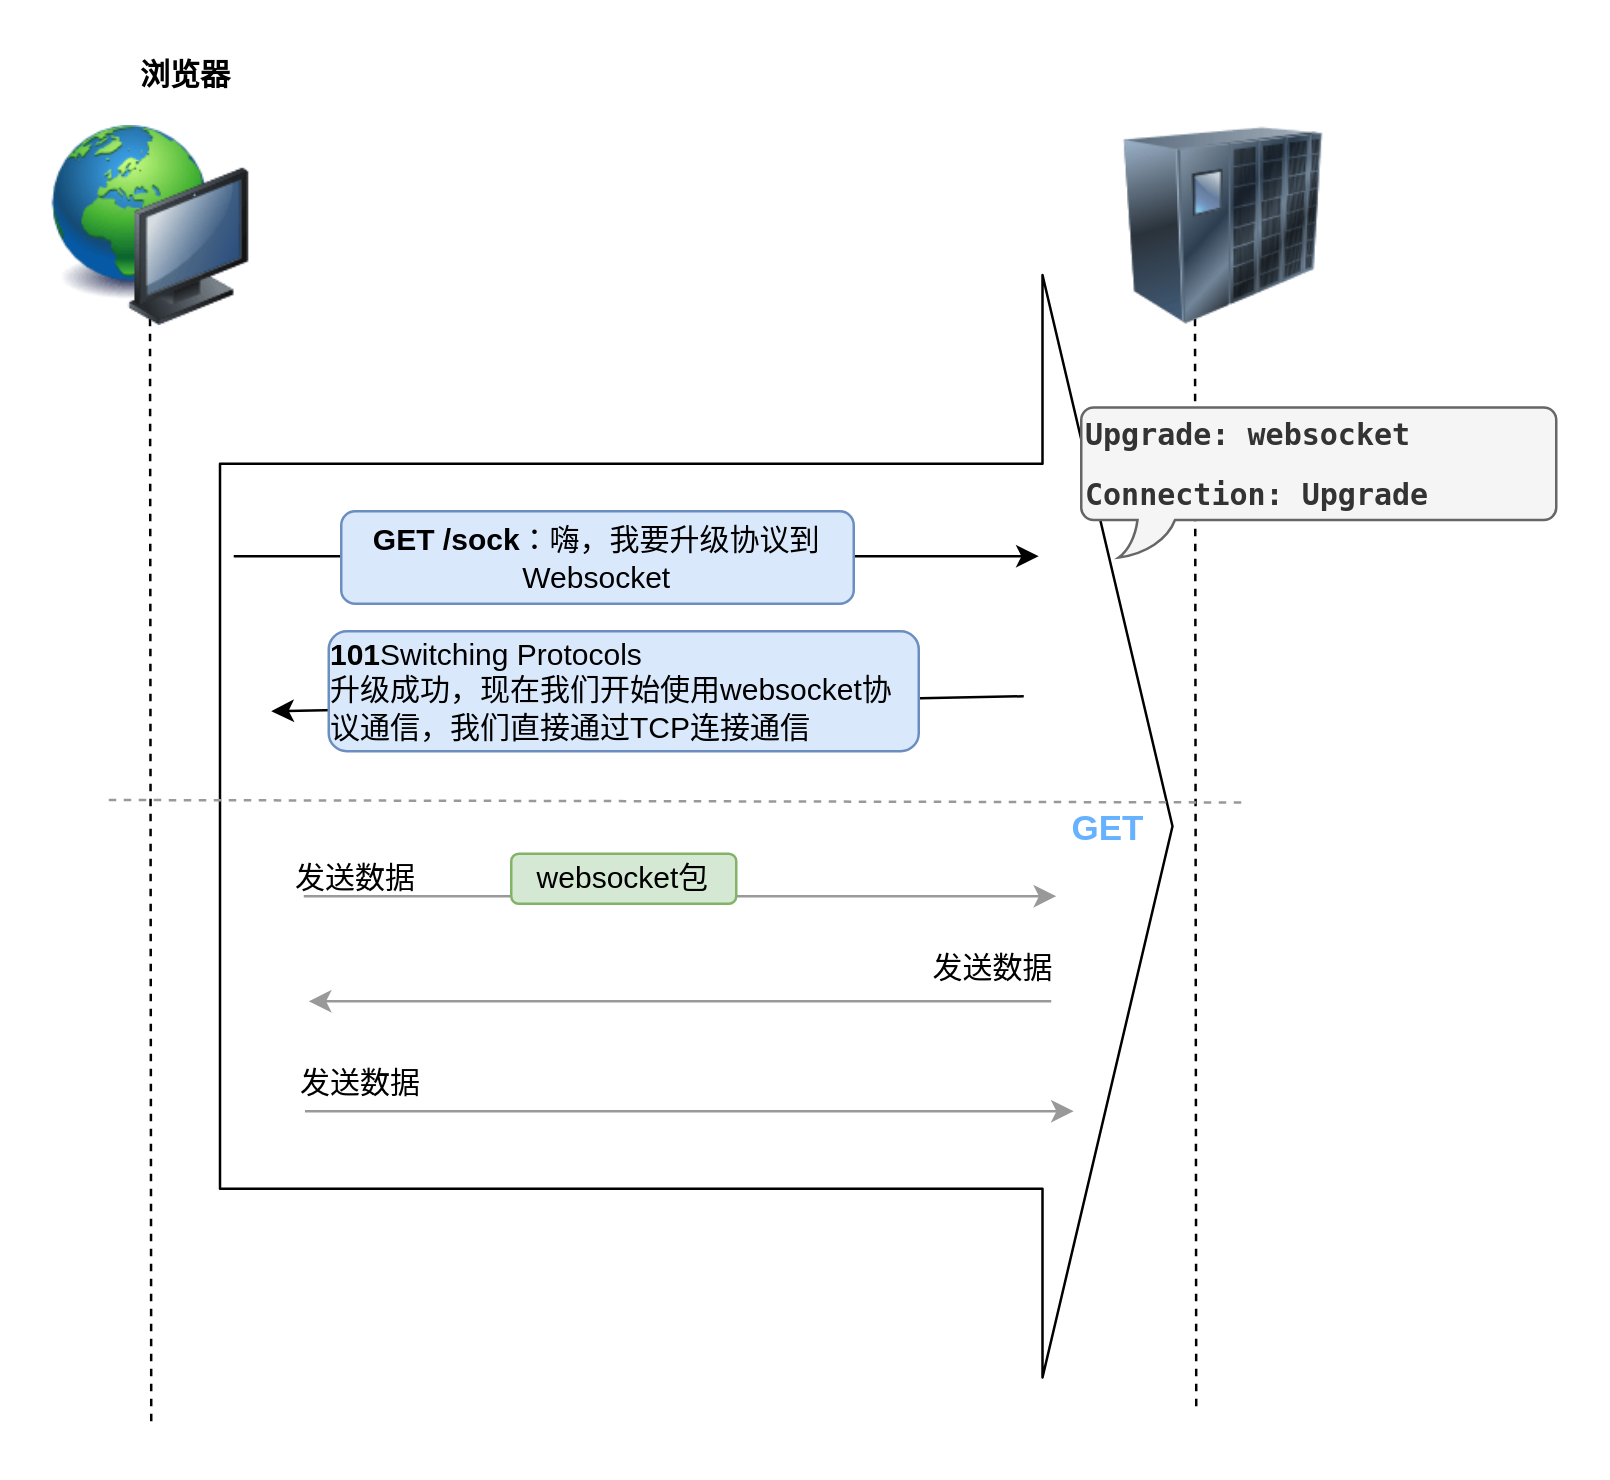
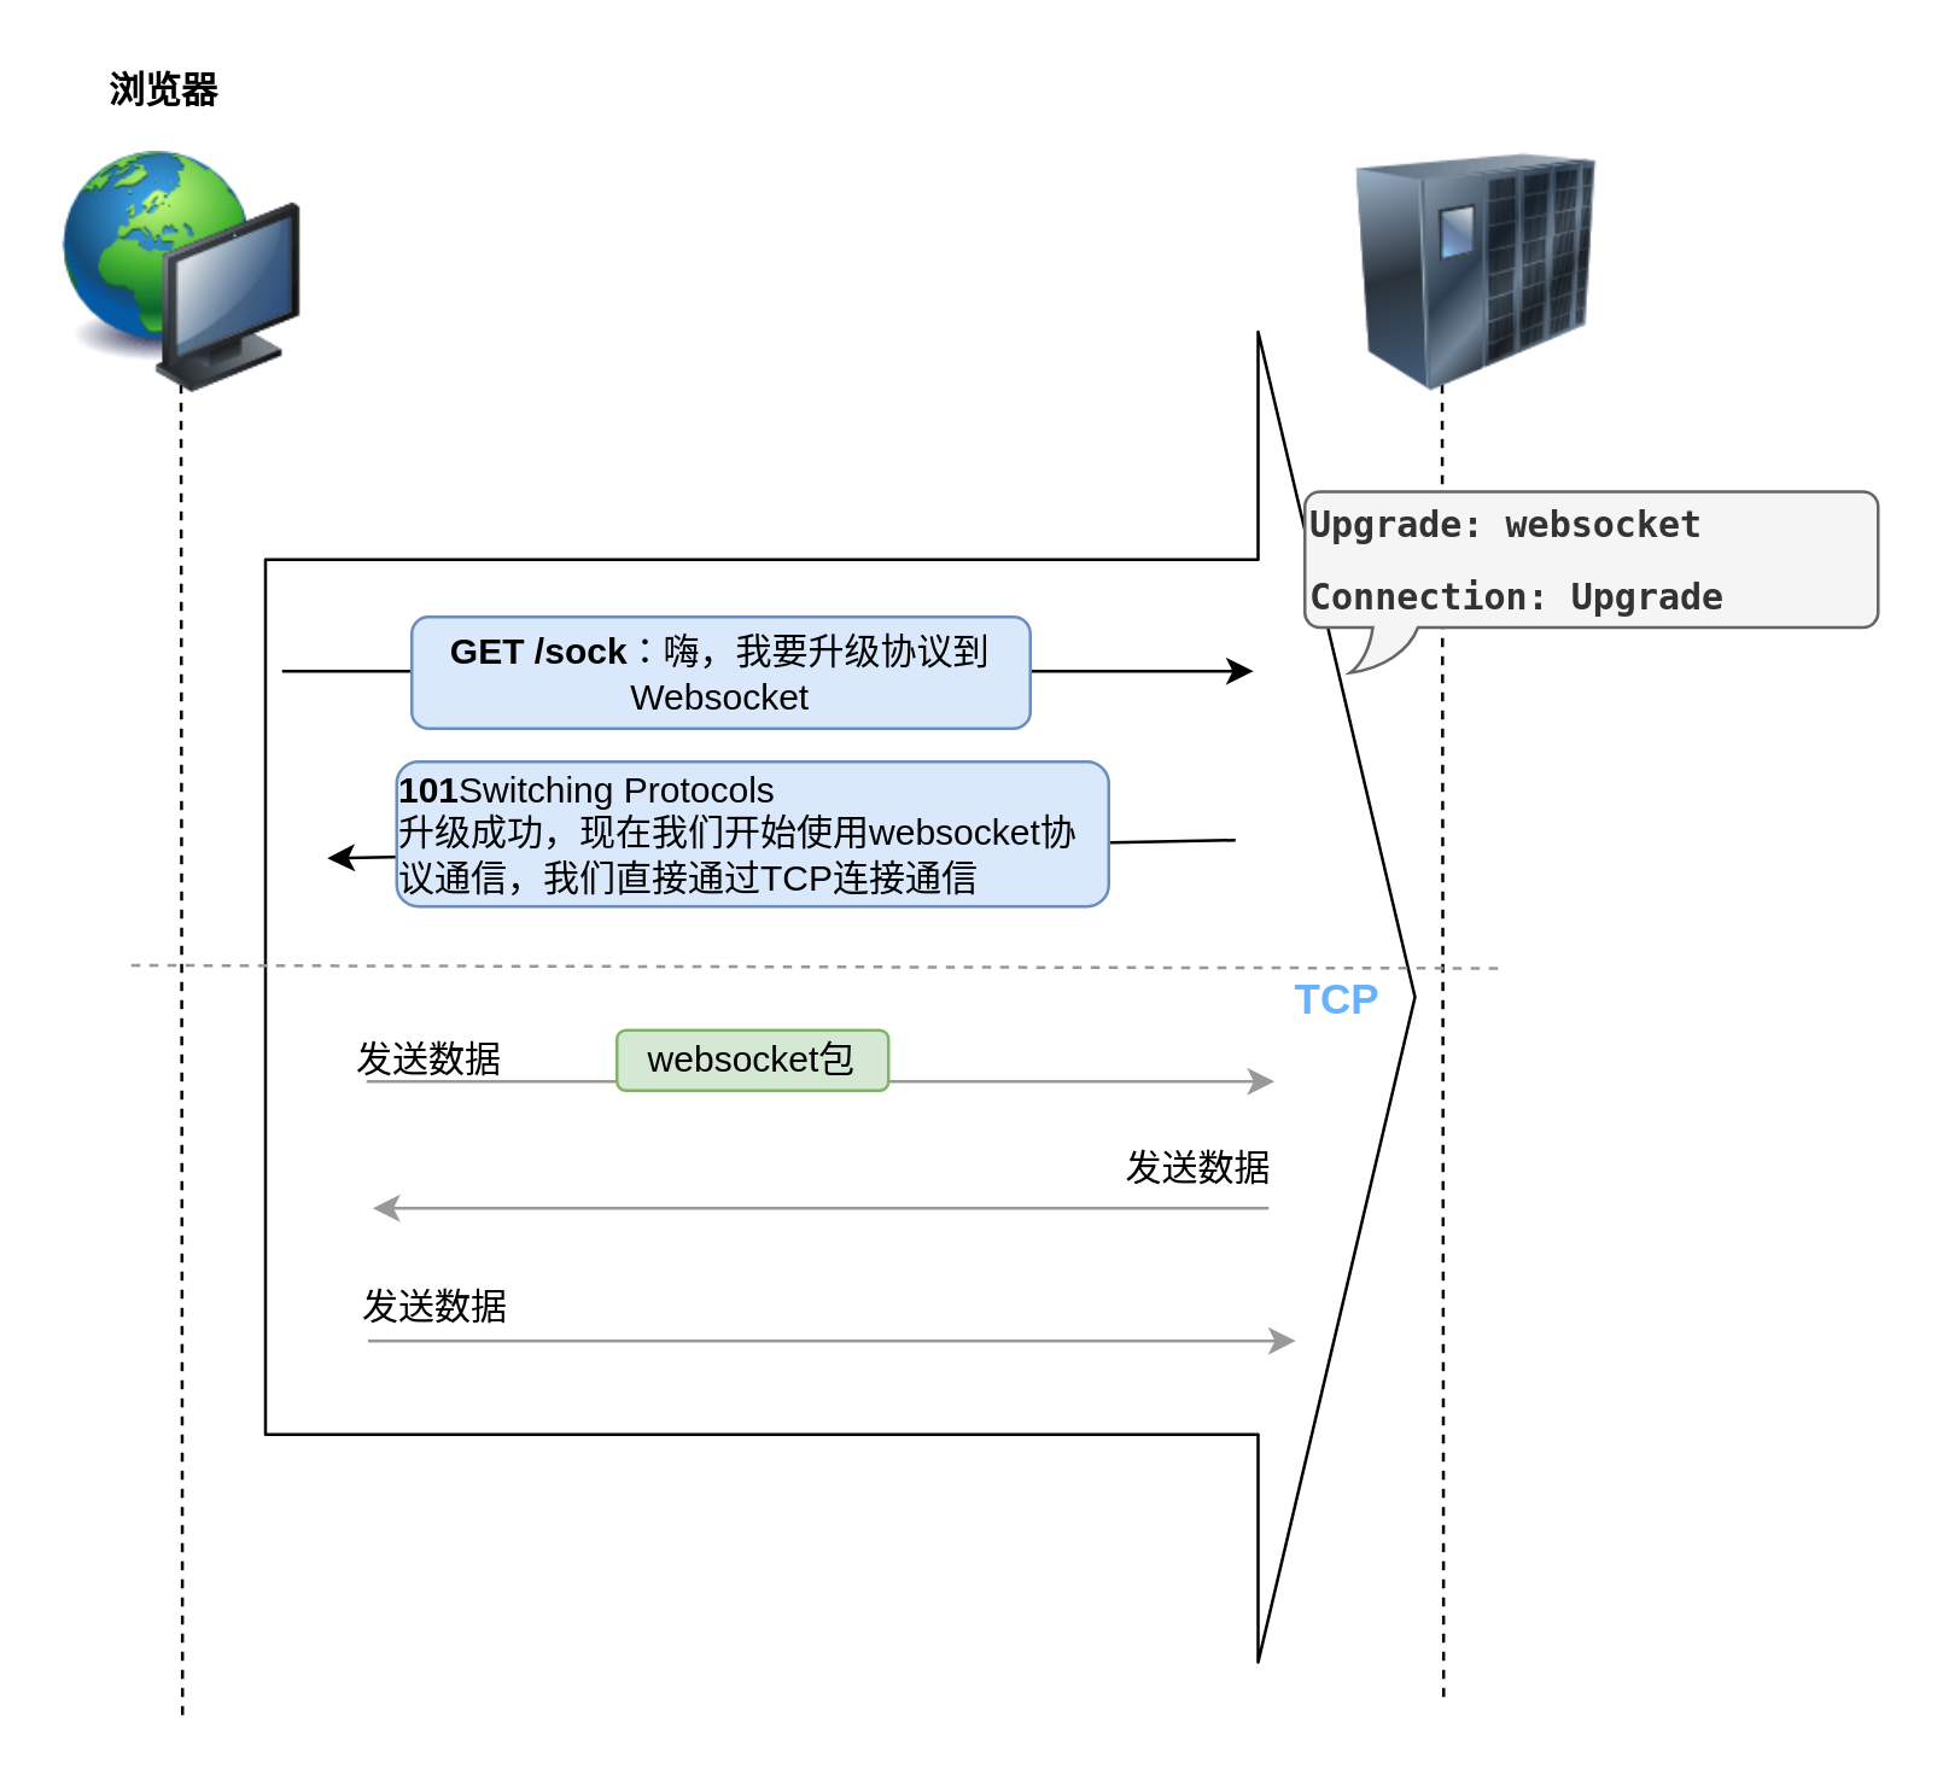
- <mxCell id="6" value="浏览器" style="text;html=1;strokeColor=none;fillColor=none;align=center;verticalAlign=middle;whiteSpace=wrap;rounded=0;fontStyle=1" parent="1" vertex="1"><mxGeometry x="54" y="20" width="40" height="20" as="geometry" /></mxCell>
+ <mxCell id="6" value="浏览器" style="text;html=1;strokeColor=none;fillColor=none;align=center;verticalAlign=middle;whiteSpace=wrap;rounded=0;fontStyle=1" parent="1" vertex="1"><mxGeometry x="34" y="20" width="40" height="20" as="geometry" /></mxCell>
- <mxCell id="12" value="&lt;font style=&quot;font-size: 14px&quot; color=&quot;#66b2ff&quot;&gt;&lt;b&gt;GET&lt;/b&gt;&lt;/font&gt;" style="text;html=1;strokeColor=none;fillColor=none;align=center;verticalAlign=middle;whiteSpace=wrap;rounded=0;" parent="1" vertex="1"><mxGeometry x="423" y="320.5" width="40" height="20" as="geometry" /></mxCell>
+ <mxCell id="12" value="&lt;font style=&quot;font-size: 14px&quot; color=&quot;#66b2ff&quot;&gt;&lt;b&gt;TCP&lt;/b&gt;&lt;/font&gt;" style="text;html=1;strokeColor=none;fillColor=none;align=center;verticalAlign=middle;whiteSpace=wrap;rounded=0;" parent="1" vertex="1"><mxGeometry x="423" y="320.5" width="40" height="20" as="geometry" /></mxCell>
